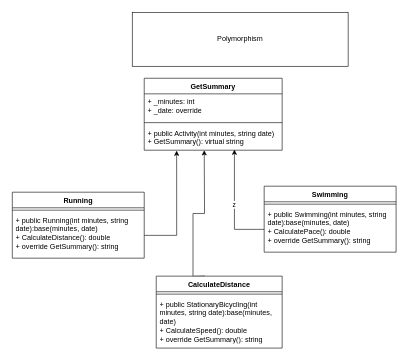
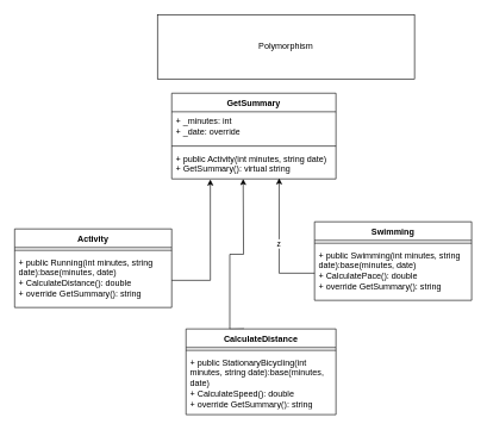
- <mxCell id="8" value="Running" style="swimlane;fontStyle=1;align=center;verticalAlign=top;childLayout=stackLayout;horizontal=1;startSize=26;horizontalStack=0;resizeParent=1;resizeParentMax=0;resizeLast=0;collapsible=1;marginBottom=0;whiteSpace=wrap;html=1;" vertex="1" parent="1"><mxGeometry x="20" y="320" width="220" height="110" as="geometry" /></mxCell>
+ <mxCell id="8" value="Activity" style="swimlane;fontStyle=1;align=center;verticalAlign=top;childLayout=stackLayout;horizontal=1;startSize=26;horizontalStack=0;resizeParent=1;resizeParentMax=0;resizeLast=0;collapsible=1;marginBottom=0;whiteSpace=wrap;html=1;" vertex="1" parent="1"><mxGeometry x="20" y="320" width="220" height="110" as="geometry" /></mxCell>
